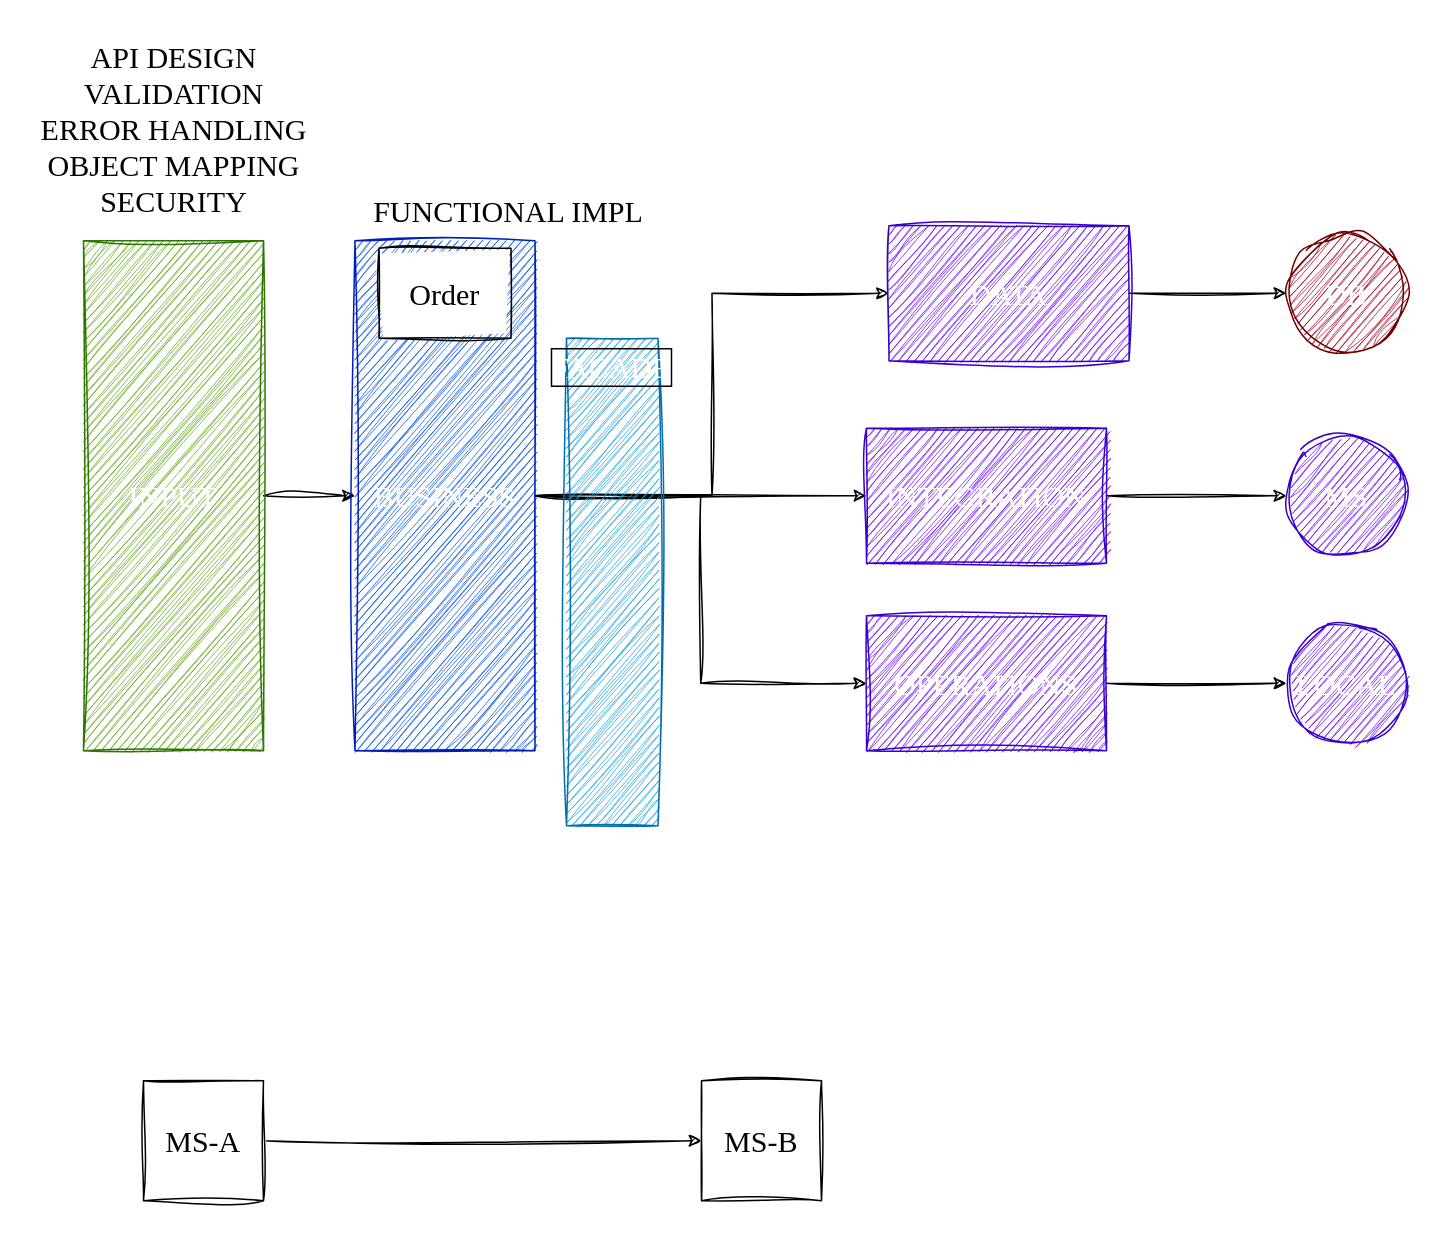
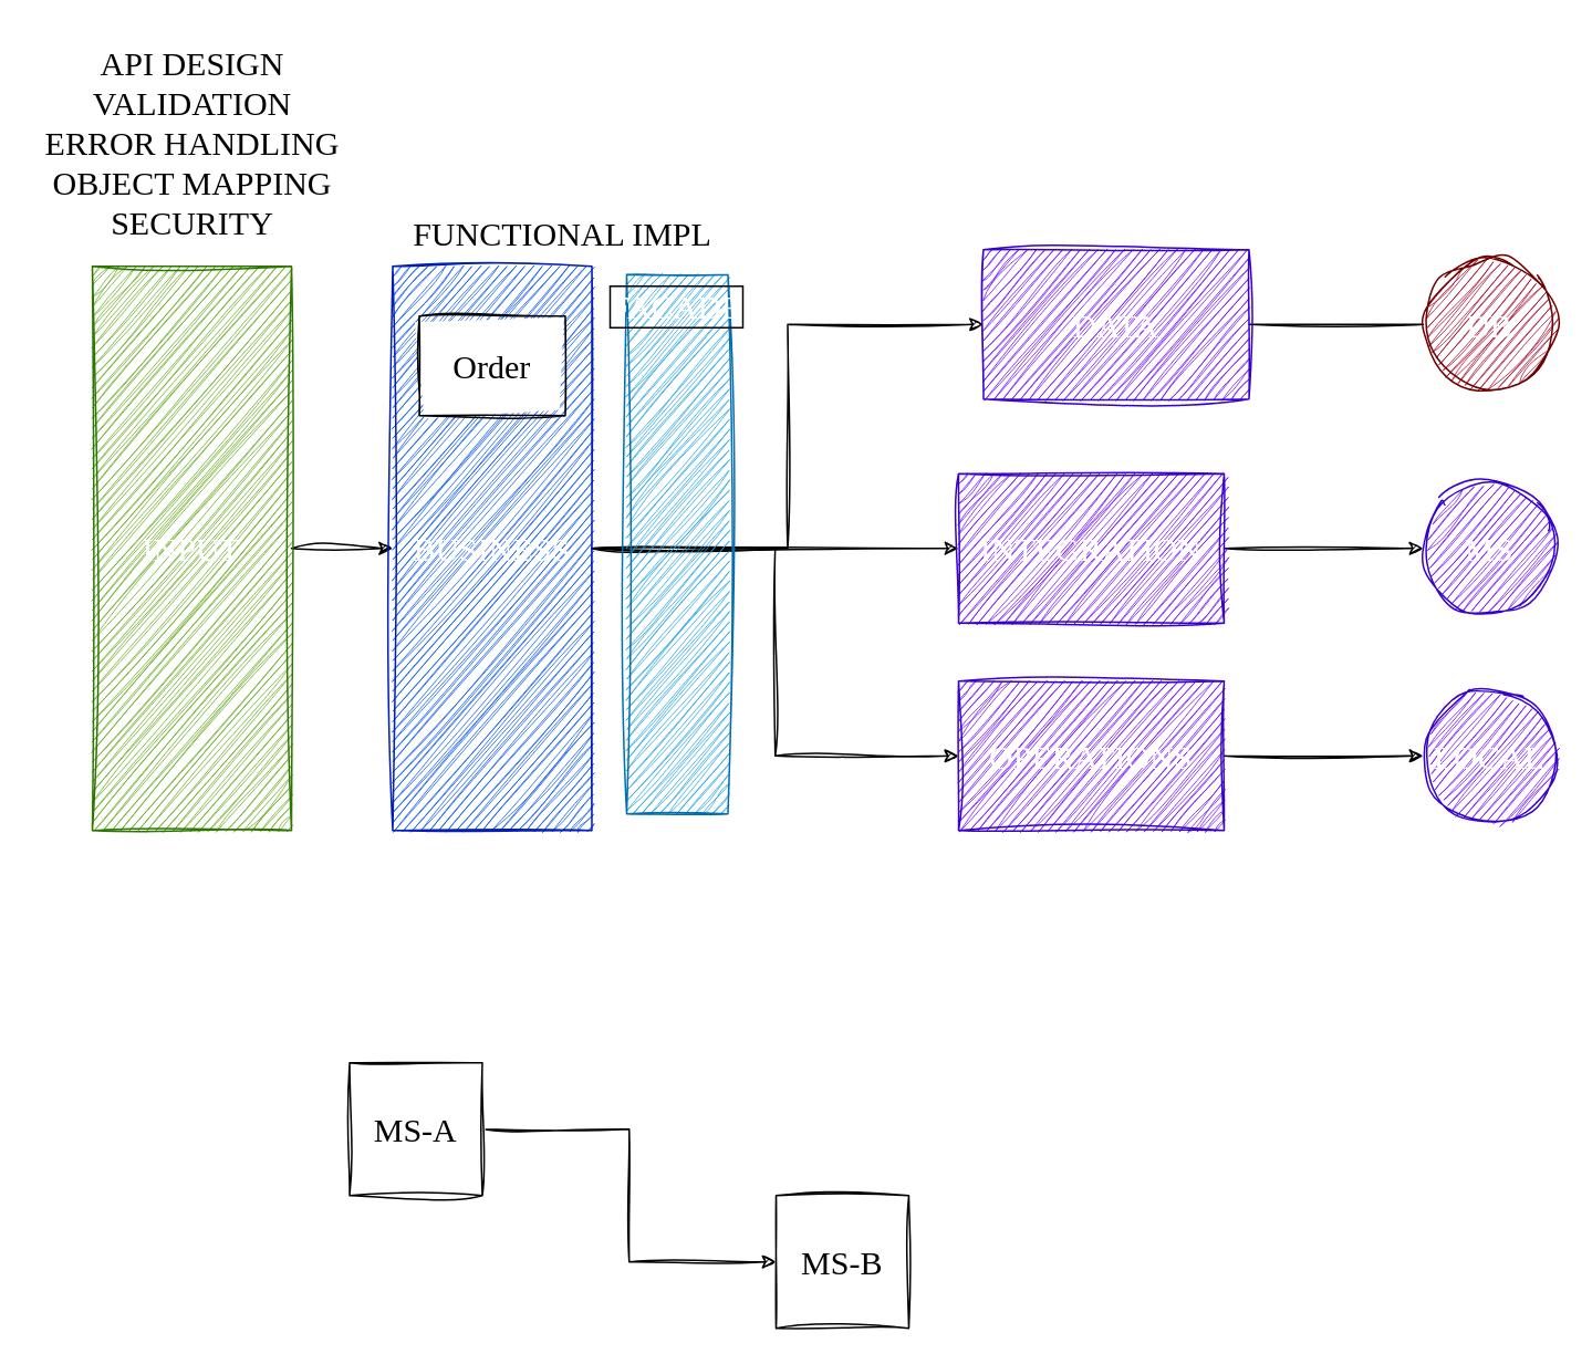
- <mxCell id="20" value="Order" style="rounded=0;whiteSpace=wrap;html=1;sketch=1;hachureGap=4;jiggle=2;curveFitting=1;fontFamily=Architects Daughter;fontSource=https%3A%2F%2Ffonts.googleapis.com%2Fcss%3Ffamily%3DArchitects%2BDaughter;fontSize=20;" vertex="1" parent="1"><mxGeometry x="252" y="165" width="88" height="60" as="geometry" /></mxCell>
+ <mxCell id="20" value="Order" style="rounded=0;whiteSpace=wrap;html=1;sketch=1;hachureGap=4;jiggle=2;curveFitting=1;fontFamily=Architects Daughter;fontSource=https%3A%2F%2Ffonts.googleapis.com%2Fcss%3Ffamily%3DArchitects%2BDaughter;fontSize=20;" vertex="1" parent="1"><mxGeometry x="252" y="190" width="88" height="60" as="geometry" /></mxCell>
- <mxCell id="8" value="" style="edgeStyle=orthogonalEdgeStyle;rounded=0;sketch=1;hachureGap=4;jiggle=2;curveFitting=1;orthogonalLoop=1;jettySize=auto;html=1;fontFamily=Architects Daughter;fontSource=https%3A%2F%2Ffonts.googleapis.com%2Fcss%3Ffamily%3DArchitects%2BDaughter;fontSize=16;" edge="1" parent="1" source="9" target="14"><mxGeometry relative="1" as="geometry" /></mxCell>
+ <mxCell id="8" value="" style="edgeStyle=orthogonalEdgeStyle;rounded=0;sketch=1;hachureGap=4;jiggle=2;curveFitting=1;orthogonalLoop=1;jettySize=auto;html=1;fontFamily=Architects Daughter;fontSource=https%3A%2F%2Ffonts.googleapis.com%2Fcss%3Ffamily%3DArchitects%2BDaughter;fontSize=16;endArrow=none;" edge="1" parent="1" source="9" target="14"><mxGeometry relative="1" as="geometry" /></mxCell>
- <mxCell id="17" value="FACADE" style="rounded=0;whiteSpace=wrap;html=1;sketch=1;hachureGap=4;jiggle=2;curveFitting=1;fontFamily=Architects Daughter;fontSource=https%3A%2F%2Ffonts.googleapis.com%2Fcss%3Ffamily%3DArchitects%2BDaughter;fontSize=20;fillColor=#1ba1e2;fontColor=#ffffff;strokeColor=#006EAF;verticalAlign=top;labelBorderColor=default;" vertex="1" parent="1"><mxGeometry x="377" y="225" width="61" height="325" as="geometry" /></mxCell>
+ <mxCell id="17" value="FACADE" style="rounded=0;whiteSpace=wrap;html=1;sketch=1;hachureGap=4;jiggle=2;curveFitting=1;fontFamily=Architects Daughter;fontSource=https%3A%2F%2Ffonts.googleapis.com%2Fcss%3Ffamily%3DArchitects%2BDaughter;fontSize=20;fillColor=#1ba1e2;fontColor=#ffffff;strokeColor=#006EAF;verticalAlign=top;labelBorderColor=default;" vertex="1" parent="1"><mxGeometry x="377" y="165" width="61" height="325" as="geometry" /></mxCell>
- <mxCell id="22" value="MS-A" style="whiteSpace=wrap;html=1;aspect=fixed;sketch=1;hachureGap=4;jiggle=2;curveFitting=1;fontFamily=Architects Daughter;fontSource=https%3A%2F%2Ffonts.googleapis.com%2Fcss%3Ffamily%3DArchitects%2BDaughter;fontSize=20;" vertex="1" parent="1"><mxGeometry x="95" y="720" width="80" height="80" as="geometry" /></mxCell>
+ <mxCell id="22" value="MS-A" style="whiteSpace=wrap;html=1;aspect=fixed;sketch=1;hachureGap=4;jiggle=2;curveFitting=1;fontFamily=Architects Daughter;fontSource=https%3A%2F%2Ffonts.googleapis.com%2Fcss%3Ffamily%3DArchitects%2BDaughter;fontSize=20;" vertex="1" parent="1"><mxGeometry x="210" y="640" width="80" height="80" as="geometry" /></mxCell>
